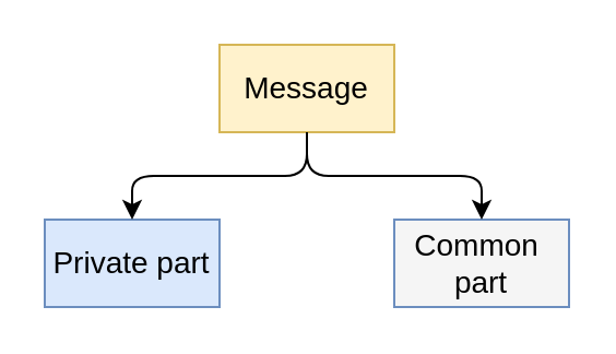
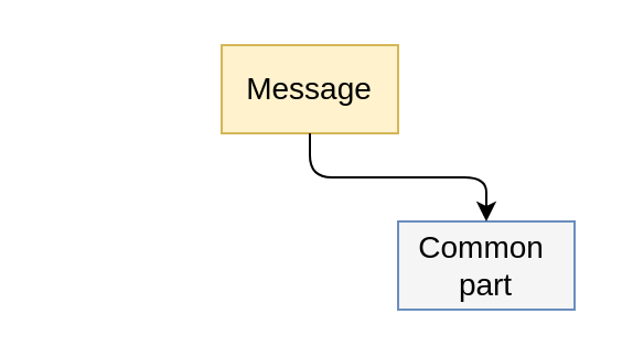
- <mxCell id="5" value="" style="endArrow=classic;html=1;entryX=0.5;entryY=0;entryDx=0;entryDy=0;exitX=0.5;exitY=1;exitDx=0;exitDy=0;" edge="1" parent="1" source="2" target="3"><mxGeometry width="50" height="50" relative="1" as="geometry"><mxPoint x="180" y="290" as="sourcePoint" /><mxPoint x="230" y="240" as="targetPoint" /><Array as="points"><mxPoint x="140" y="80" /><mxPoint x="60" y="80" /></Array></mxGeometry></mxCell>
- <mxCell id="3" value="&lt;font style=&quot;font-size: 14px&quot;&gt;Private part&lt;/font&gt;" style="rounded=0;whiteSpace=wrap;html=1;fillColor=#dae8fc;strokeColor=#6c8ebf;" vertex="1" parent="1"><mxGeometry x="20" y="100" width="80" height="40" as="geometry" /></mxCell>
